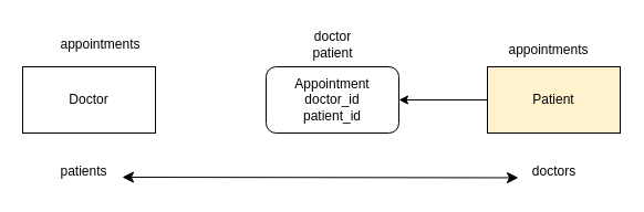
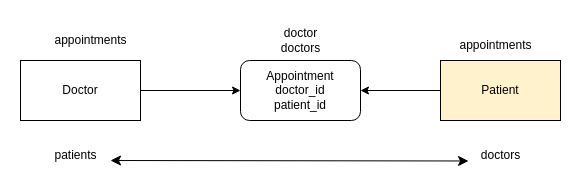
- <mxCell id="7" value="doctor&lt;br&gt;patient" style="text;html=1;align=center;verticalAlign=middle;resizable=0;points=[];autosize=1;strokeColor=none;fillColor=none;" vertex="1" parent="1"><mxGeometry x="270" y="20" width="60" height="40" as="geometry" /></mxCell>
+ <mxCell id="7" value="doctor&lt;br&gt;doctors" style="text;html=1;align=center;verticalAlign=middle;resizable=0;points=[];autosize=1;strokeColor=none;fillColor=none;" vertex="1" parent="1"><mxGeometry x="270" y="20" width="60" height="40" as="geometry" /></mxCell>
+ <mxCell id="2" style="edgeStyle=none;html=1;entryX=0;entryY=0.5;entryDx=0;entryDy=0;" parent="1" source="3" target="4" edge="1"><mxGeometry relative="1" as="geometry" /></mxCell>
